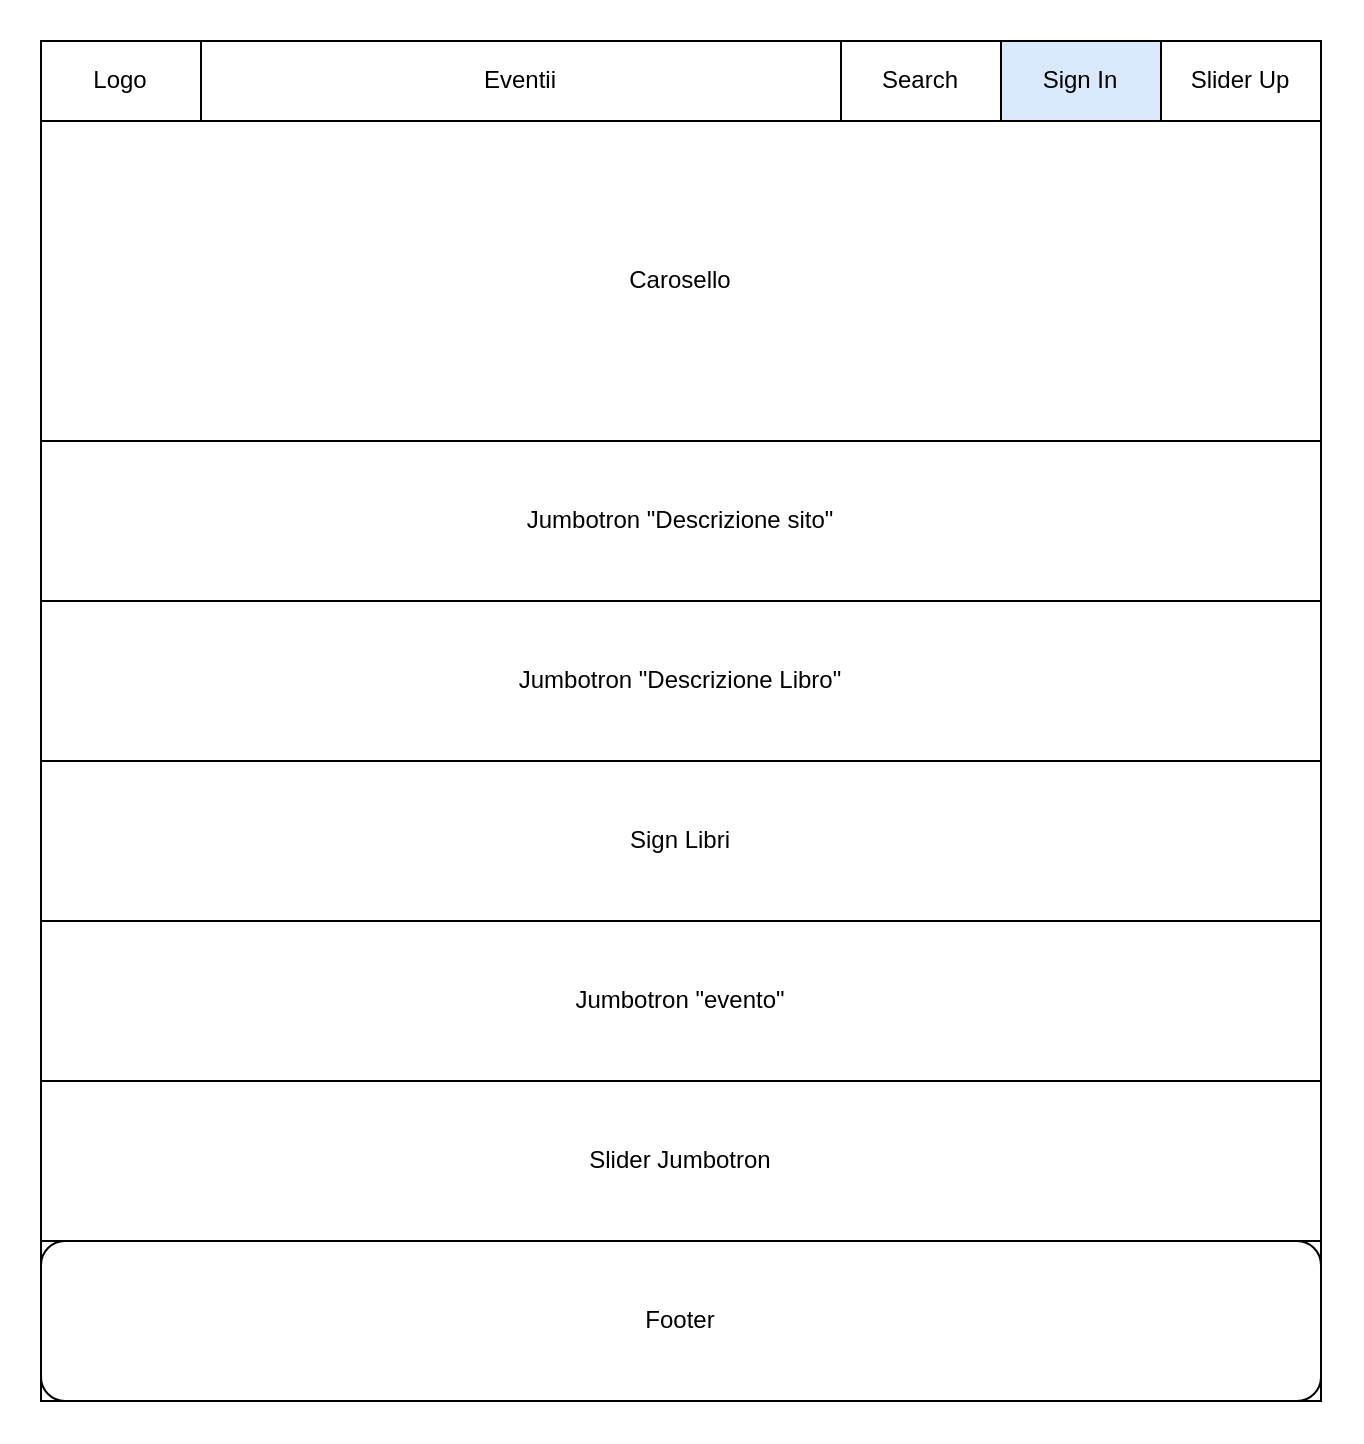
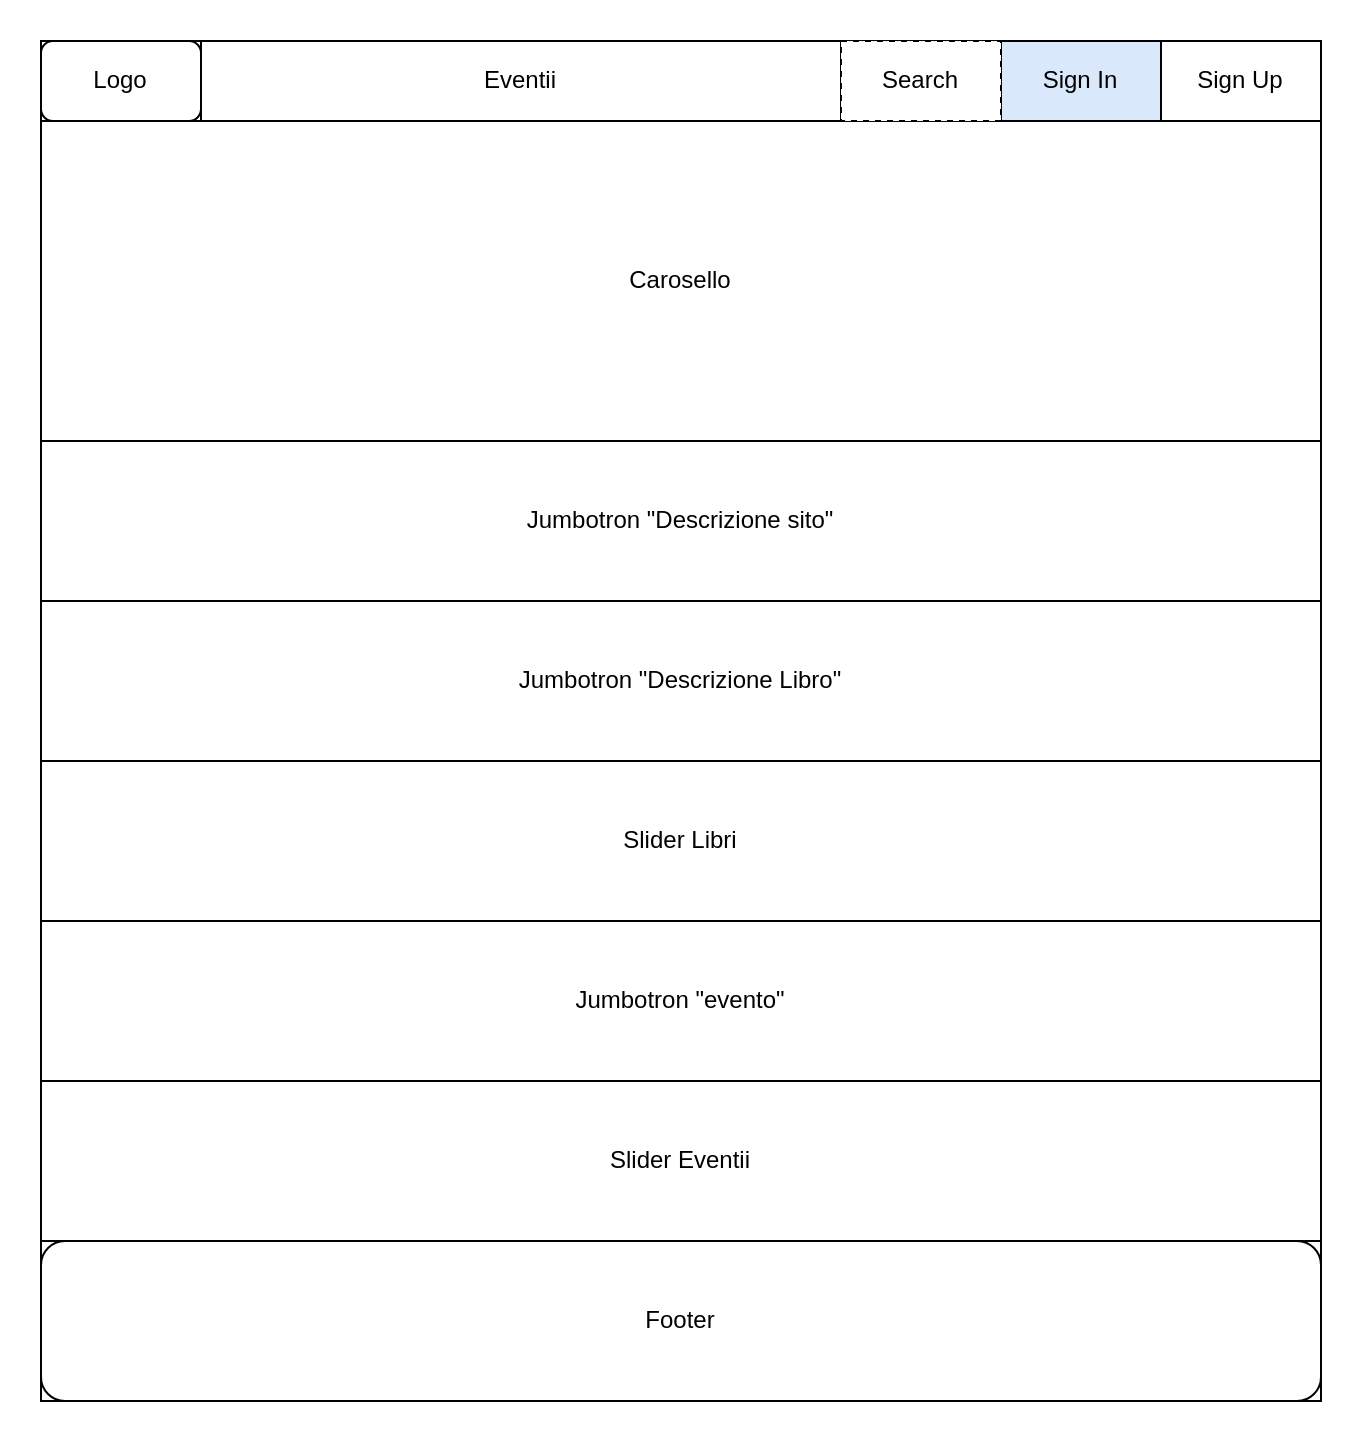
- <mxCell id="4" value="Logo" style="rounded=0;whiteSpace=wrap;html=1;" parent="1" vertex="1"><mxGeometry x="20" y="20" width="80" height="40" as="geometry" /></mxCell>
+ <mxCell id="4" value="Logo" style="whiteSpace=wrap;html=1;rounded=1;" parent="1" vertex="1"><mxGeometry x="20" y="20" width="80" height="40" as="geometry" /></mxCell>
- <mxCell id="9" value="Search" style="rounded=0;whiteSpace=wrap;html=1;" parent="1" vertex="1"><mxGeometry x="420" y="20" width="80" height="40" as="geometry" /></mxCell>
+ <mxCell id="9" value="Search" style="rounded=0;whiteSpace=wrap;html=1;dashed=1;" parent="1" vertex="1"><mxGeometry x="420" y="20" width="80" height="40" as="geometry" /></mxCell>
- <mxCell id="6" value="Slider Up&lt;br&gt;" style="rounded=0;whiteSpace=wrap;html=1;" parent="1" vertex="1"><mxGeometry x="580" y="20" width="80" height="40" as="geometry" /></mxCell>
+ <mxCell id="6" value="Sign Up&lt;br&gt;" style="rounded=0;whiteSpace=wrap;html=1;" parent="1" vertex="1"><mxGeometry x="580" y="20" width="80" height="40" as="geometry" /></mxCell>
- <mxCell id="10" value="Sign Libri" style="rounded=0;whiteSpace=wrap;html=1;" parent="1" vertex="1"><mxGeometry x="20" y="380" width="640" height="80" as="geometry" /></mxCell>
+ <mxCell id="10" value="Slider Libri" style="rounded=0;whiteSpace=wrap;html=1;" parent="1" vertex="1"><mxGeometry x="20" y="380" width="640" height="80" as="geometry" /></mxCell>
- <mxCell id="11" value="Slider Jumbotron" style="rounded=0;whiteSpace=wrap;html=1;" parent="1" vertex="1"><mxGeometry x="20" y="540" width="640" height="80" as="geometry" /></mxCell>
+ <mxCell id="11" value="Slider Eventii" style="rounded=0;whiteSpace=wrap;html=1;" parent="1" vertex="1"><mxGeometry x="20" y="540" width="640" height="80" as="geometry" /></mxCell>
